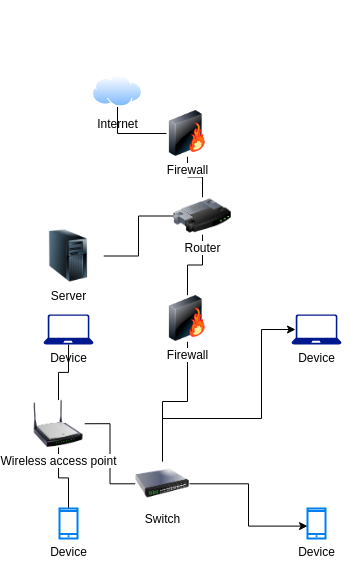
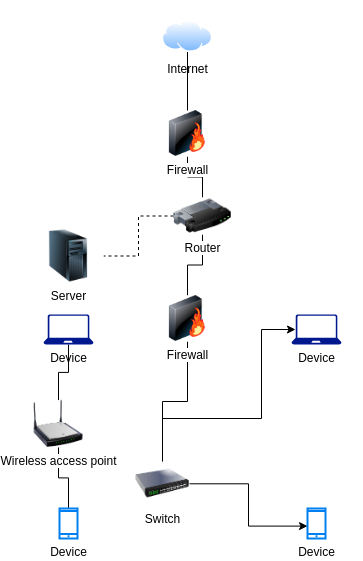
- <mxCell id="2" value="Internet" style="image;aspect=fixed;perimeter=ellipsePerimeter;html=1;align=center;shadow=0;dashed=0;spacingTop=3;image=img/lib/active_directory/internet_cloud.svg;" vertex="1" parent="1"><mxGeometry x="80" y="75" width="50" height="31.5" as="geometry" /></mxCell>
+ <mxCell id="2" value="Internet" style="image;aspect=fixed;perimeter=ellipsePerimeter;html=1;align=center;shadow=0;dashed=0;spacingTop=3;image=img/lib/active_directory/internet_cloud.svg;" vertex="1" parent="1"><mxGeometry x="150" y="20" width="50" height="31.5" as="geometry" /></mxCell>
- <mxCell id="6" style="edgeStyle=orthogonalEdgeStyle;rounded=0;orthogonalLoop=1;jettySize=auto;html=1;endArrow=none;endFill=0;" edge="1" parent="1" source="7" target="17"><mxGeometry relative="1" as="geometry" /></mxCell>
+ <mxCell id="6" style="edgeStyle=orthogonalEdgeStyle;rounded=0;orthogonalLoop=1;jettySize=auto;html=1;endArrow=none;endFill=0;dashed=1;" edge="1" parent="1" source="7" target="17"><mxGeometry relative="1" as="geometry" /></mxCell>
- <mxCell id="10" style="edgeStyle=orthogonalEdgeStyle;rounded=0;orthogonalLoop=1;jettySize=auto;html=1;entryX=1;entryY=0.5;entryDx=0;entryDy=0;endArrow=none;endFill=0;" edge="1" parent="1" source="11" target="14"><mxGeometry relative="1" as="geometry" /></mxCell>
